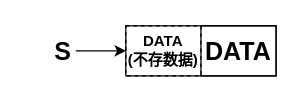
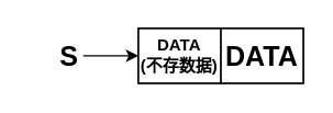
- <mxCell id="3" value="&lt;b&gt;&lt;font style=&quot;font-size: 12px;&quot;&gt;DATA&lt;/font&gt;&lt;/b&gt;&lt;div&gt;&lt;b&gt;&lt;font style=&quot;font-size: 12px;&quot;&gt;(不存数据)&lt;/font&gt;&lt;/b&gt;&lt;/div&gt;" style="rounded=0;whiteSpace=wrap;html=1;strokeColor=default;align=center;verticalAlign=middle;fontFamily=Helvetica;fontSize=12;fontColor=default;fillColor=none;dashed=1;" parent="1" vertex="1"><mxGeometry x="100" y="20" width="60" height="40" as="geometry" /></mxCell>
+ <mxCell id="3" value="&lt;b&gt;&lt;font style=&quot;font-size: 12px;&quot;&gt;DATA&lt;/font&gt;&lt;/b&gt;&lt;div&gt;&lt;b&gt;&lt;font style=&quot;font-size: 12px;&quot;&gt;(不存数据)&lt;/font&gt;&lt;/b&gt;&lt;/div&gt;" style="rounded=0;whiteSpace=wrap;html=1;strokeColor=default;align=center;verticalAlign=middle;fontFamily=Helvetica;fontSize=12;fontColor=default;fillColor=none;" parent="1" vertex="1"><mxGeometry x="100" y="20" width="60" height="40" as="geometry" /></mxCell>
